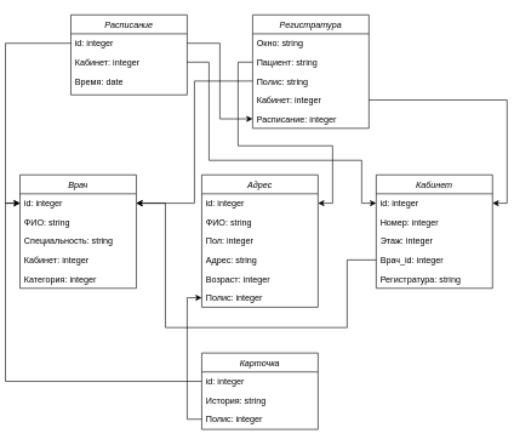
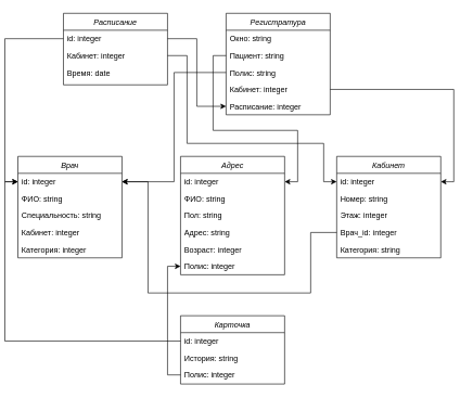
- <mxCell id="27" value="Номер: integer" style="text;align=left;verticalAlign=top;spacingLeft=4;spacingRight=4;overflow=hidden;rotatable=0;points=[[0,0.5],[1,0.5]];portConstraint=eastwest;rounded=0;shadow=0;html=0;" vertex="1" parent="25"><mxGeometry y="52" width="160" height="26" as="geometry" /></mxCell>
+ <mxCell id="27" value="Номер: string" style="text;align=left;verticalAlign=top;spacingLeft=4;spacingRight=4;overflow=hidden;rotatable=0;points=[[0,0.5],[1,0.5]];portConstraint=eastwest;rounded=0;shadow=0;html=0;" vertex="1" parent="25"><mxGeometry y="52" width="160" height="26" as="geometry" /></mxCell>
- <mxCell id="21" value="Пол: integer" style="text;align=left;verticalAlign=top;spacingLeft=4;spacingRight=4;overflow=hidden;rotatable=0;points=[[0,0.5],[1,0.5]];portConstraint=eastwest;rounded=0;shadow=0;html=0;" vertex="1" parent="18"><mxGeometry y="78" width="160" height="26" as="geometry" /></mxCell>
+ <mxCell id="21" value="Пол: string" style="text;align=left;verticalAlign=top;spacingLeft=4;spacingRight=4;overflow=hidden;rotatable=0;points=[[0,0.5],[1,0.5]];portConstraint=eastwest;rounded=0;shadow=0;html=0;" vertex="1" parent="18"><mxGeometry y="78" width="160" height="26" as="geometry" /></mxCell>
- <mxCell id="30" value="Регистратура: string" style="text;align=left;verticalAlign=top;spacingLeft=4;spacingRight=4;overflow=hidden;rotatable=0;points=[[0,0.5],[1,0.5]];portConstraint=eastwest;rounded=0;shadow=0;html=0;" vertex="1" parent="25"><mxGeometry y="130" width="160" height="26" as="geometry" /></mxCell>
+ <mxCell id="30" value="Категория: string" style="text;align=left;verticalAlign=top;spacingLeft=4;spacingRight=4;overflow=hidden;rotatable=0;points=[[0,0.5],[1,0.5]];portConstraint=eastwest;rounded=0;shadow=0;html=0;" vertex="1" parent="25"><mxGeometry y="130" width="160" height="26" as="geometry" /></mxCell>
